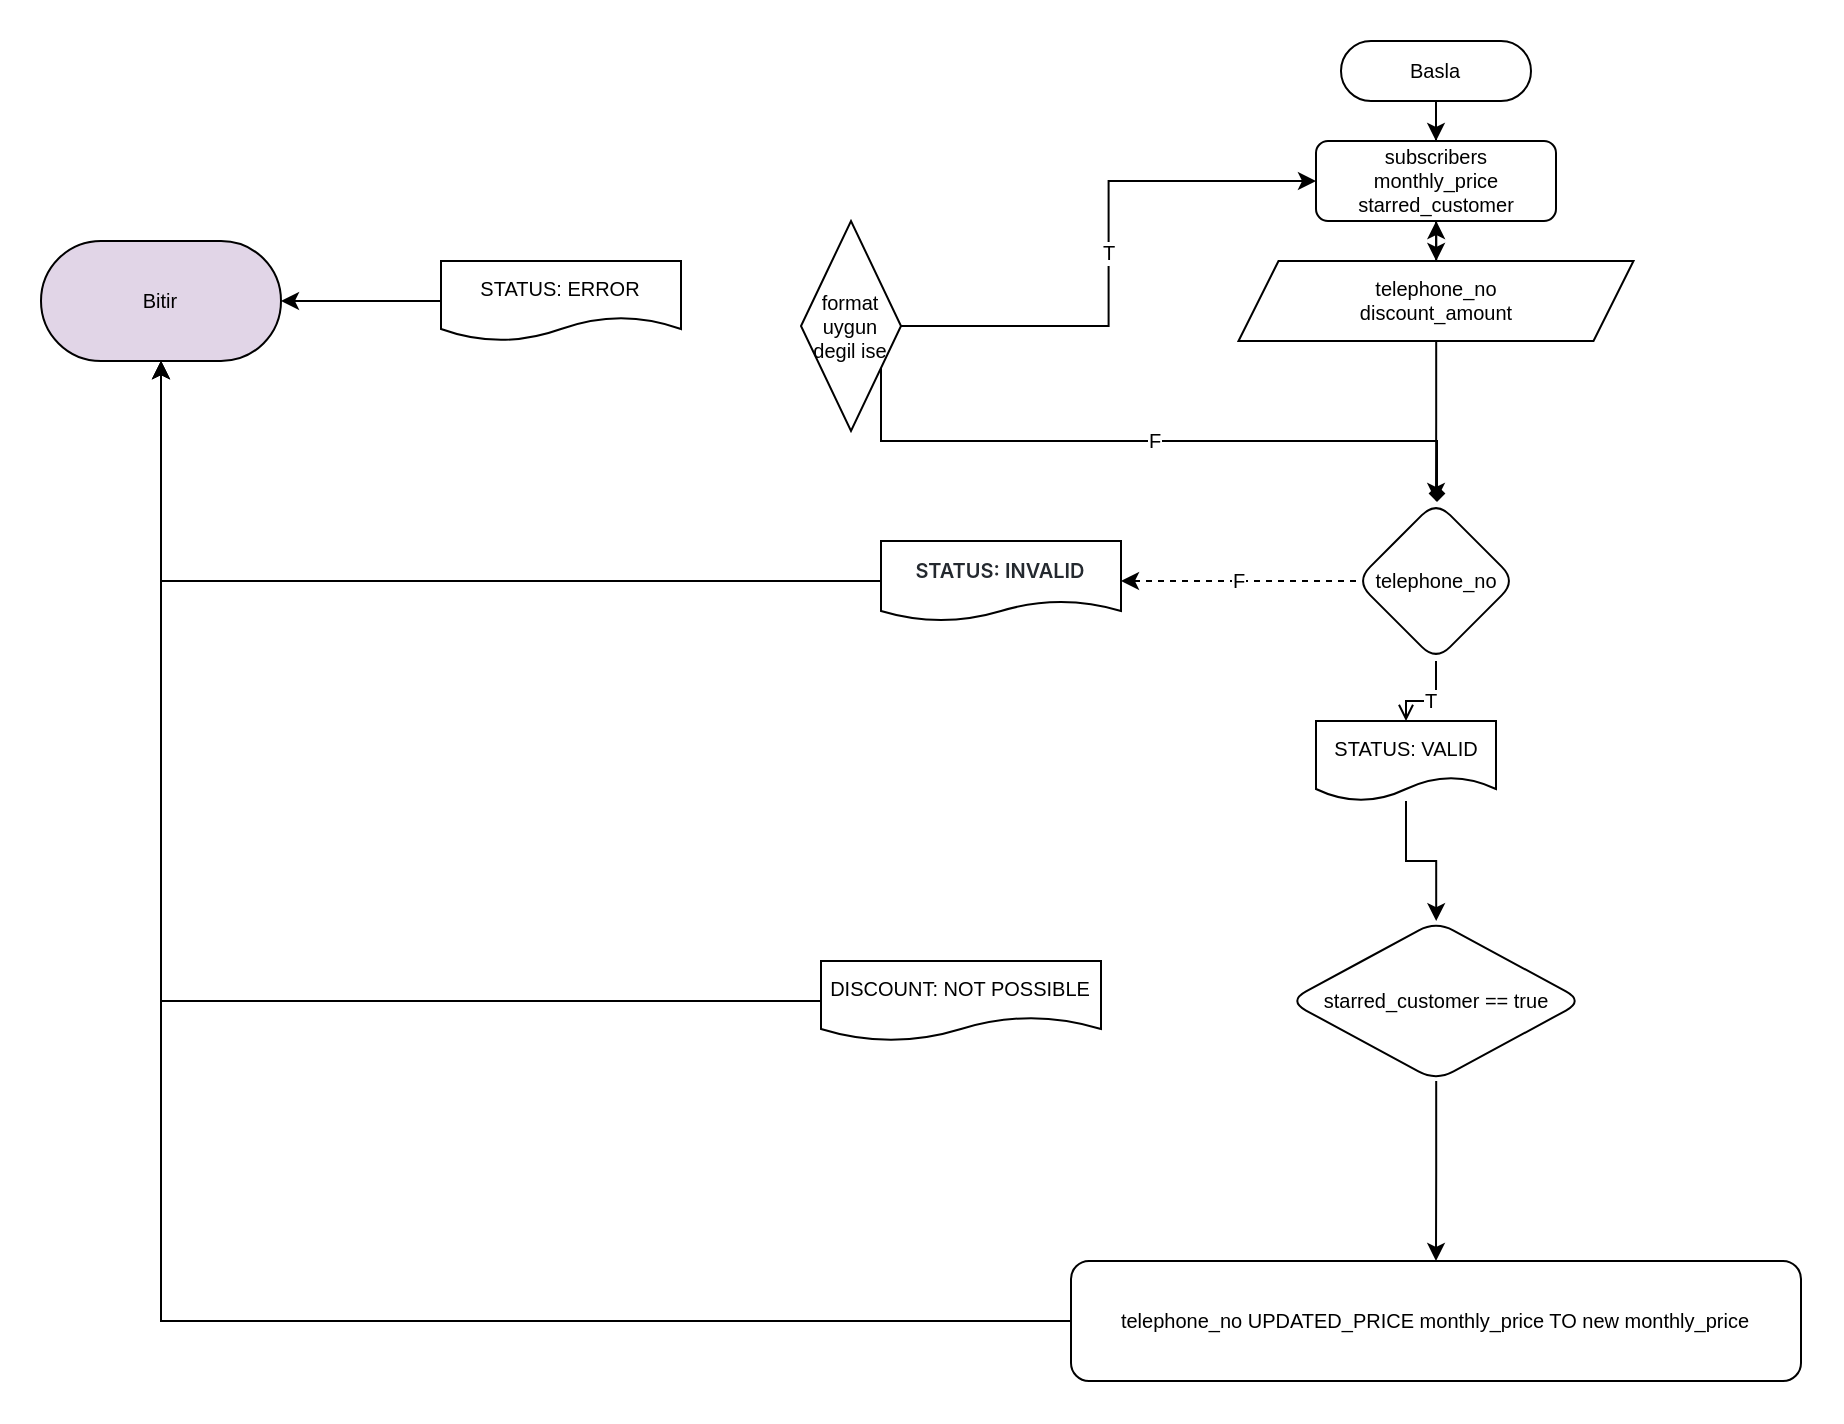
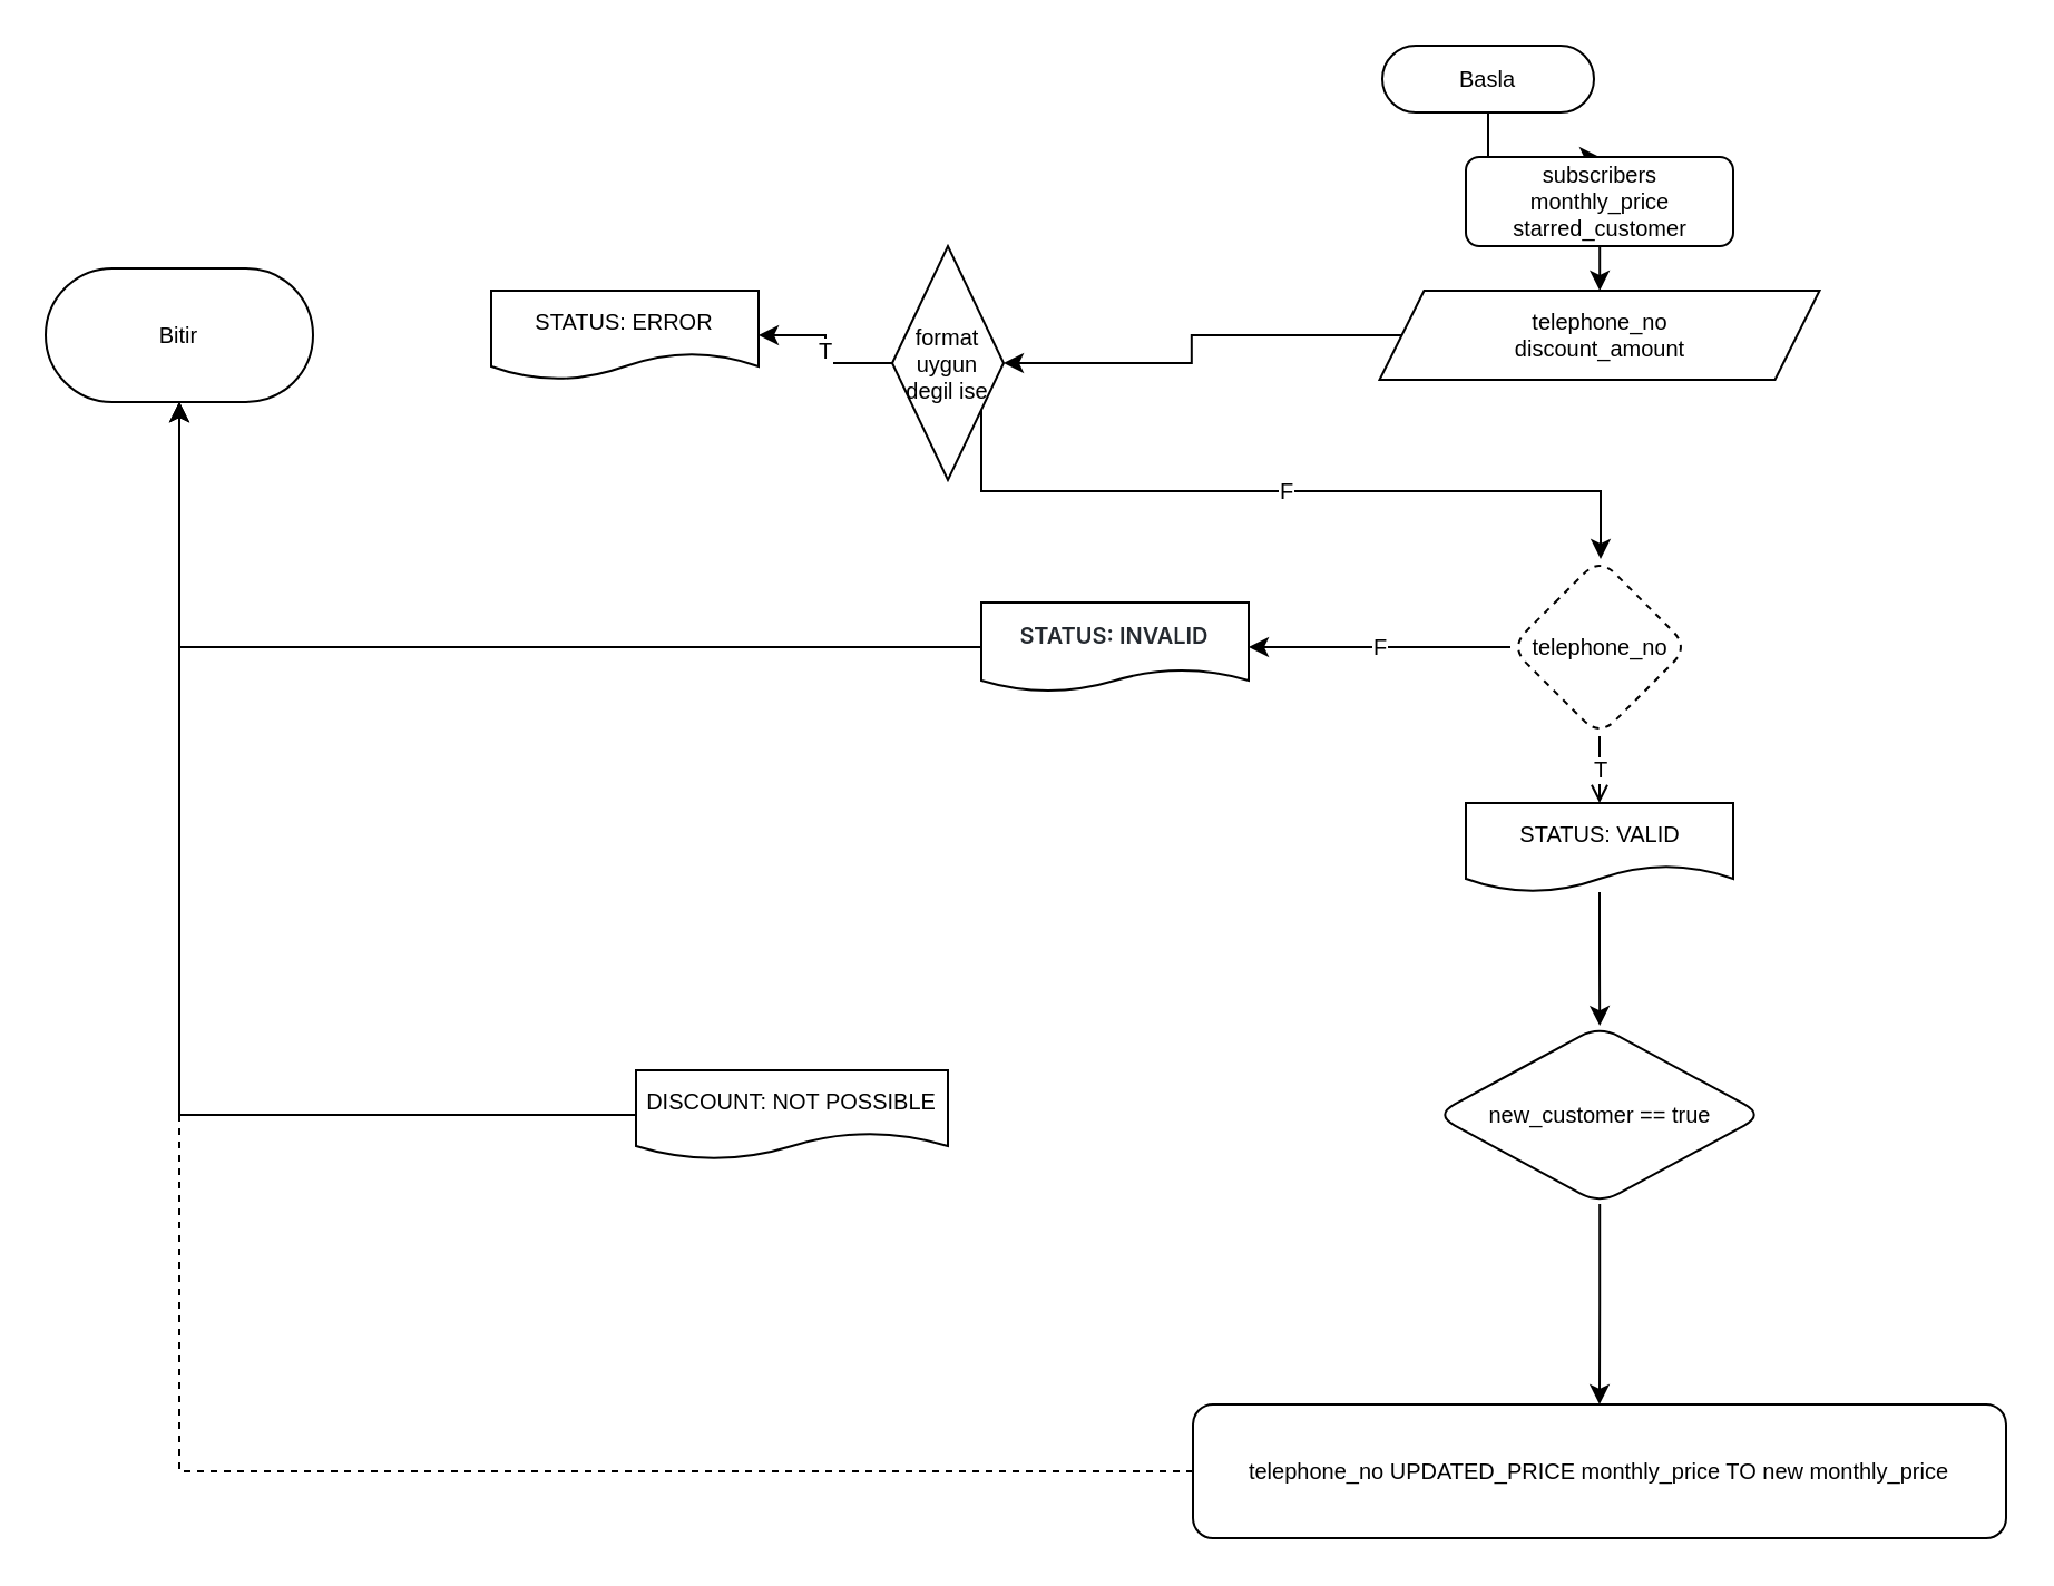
- <mxCell id="4" value="Basla" style="rounded=1;whiteSpace=wrap;html=1;fontSize=10;arcSize=50;" vertex="1" parent="1"><mxGeometry x="670" y="20" width="95" height="30" as="geometry" /></mxCell>
+ <mxCell id="4" value="Basla" style="rounded=1;whiteSpace=wrap;html=1;fontSize=10;arcSize=50;" vertex="1" parent="1"><mxGeometry x="620" y="20" width="95" height="30" as="geometry" /></mxCell>
- <mxCell id="16" value="T" style="edgeStyle=orthogonalEdgeStyle;rounded=0;sketch=0;orthogonalLoop=1;jettySize=auto;html=1;shadow=0;fontSize=10;" edge="1" parent="1" source="18" target="8"><mxGeometry relative="1" as="geometry" /></mxCell>
+ <mxCell id="16" value="T" style="edgeStyle=orthogonalEdgeStyle;rounded=0;sketch=0;orthogonalLoop=1;jettySize=auto;html=1;shadow=0;fontSize=10;" edge="1" parent="1" source="18" target="20"><mxGeometry relative="1" as="geometry" /></mxCell>
- <mxCell id="6" value="" style="edgeStyle=orthogonalEdgeStyle;rounded=0;sketch=0;orthogonalLoop=1;jettySize=auto;html=1;shadow=0;fontSize=10;" edge="1" parent="1" source="7" target="8"><mxGeometry relative="1" as="geometry" /></mxCell>
+ <mxCell id="6" value="" style="edgeStyle=orthogonalEdgeStyle;rounded=0;sketch=0;orthogonalLoop=1;jettySize=auto;html=1;shadow=0;fontSize=10;" edge="1" parent="1" source="7" target="18"><mxGeometry relative="1" as="geometry" /></mxCell>
- <mxCell id="21" value="Bitir" style="whiteSpace=wrap;html=1;fontSize=10;rounded=1;arcSize=50;fillColor=#e1d5e7;" vertex="1" parent="1"><mxGeometry x="20" y="120" width="120" height="60" as="geometry" /></mxCell>
+ <mxCell id="21" value="Bitir" style="whiteSpace=wrap;html=1;fontSize=10;rounded=1;arcSize=50;" vertex="1" parent="1"><mxGeometry x="20" y="120" width="120" height="60" as="geometry" /></mxCell>
- <mxCell id="19" value="" style="edgeStyle=orthogonalEdgeStyle;rounded=0;sketch=0;orthogonalLoop=1;jettySize=auto;html=1;shadow=0;fontSize=10;" edge="1" parent="1" source="20" target="21"><mxGeometry relative="1" as="geometry" /></mxCell>
- <mxCell id="5" value="" style="edgeStyle=orthogonalEdgeStyle;rounded=0;orthogonalLoop=1;jettySize=auto;html=1;fontSize=10;" edge="1" parent="1" source="7" target="11"><mxGeometry relative="1" as="geometry" /></mxCell>
- <mxCell id="17" value="F" style="edgeStyle=orthogonalEdgeStyle;rounded=0;sketch=0;orthogonalLoop=1;jettySize=auto;html=1;shadow=0;fontSize=10;endArrow=diamond;" edge="1" parent="1" source="18" target="11"><mxGeometry relative="1" as="geometry"><mxPoint x="720" y="220" as="targetPoint" /><Array as="points"><mxPoint x="440" y="220" /><mxPoint x="718" y="220" /></Array></mxGeometry></mxCell>
+ <mxCell id="17" value="F" style="edgeStyle=orthogonalEdgeStyle;rounded=0;sketch=0;orthogonalLoop=1;jettySize=auto;html=1;shadow=0;fontSize=10;" edge="1" parent="1" source="18" target="11"><mxGeometry relative="1" as="geometry"><mxPoint x="720" y="220" as="targetPoint" /><Array as="points"><mxPoint x="440" y="220" /><mxPoint x="718" y="220" /></Array></mxGeometry></mxCell>
- <mxCell id="9" value="F" style="edgeStyle=orthogonalEdgeStyle;rounded=0;sketch=0;orthogonalLoop=1;jettySize=auto;html=1;shadow=0;fontSize=10;dashed=1;" edge="1" parent="1" source="11" target="13"><mxGeometry relative="1" as="geometry" /></mxCell>
+ <mxCell id="9" value="F" style="edgeStyle=orthogonalEdgeStyle;rounded=0;sketch=0;orthogonalLoop=1;jettySize=auto;html=1;shadow=0;fontSize=10;" edge="1" parent="1" source="11" target="13"><mxGeometry relative="1" as="geometry" /></mxCell>
- <mxCell id="11" value="telephone_no" style="rhombus;whiteSpace=wrap;html=1;fontSize=10;rounded=1;" vertex="1" parent="1"><mxGeometry x="677.5" y="250" width="80" height="80" as="geometry" /></mxCell>
+ <mxCell id="11" value="telephone_no" style="rhombus;whiteSpace=wrap;html=1;fontSize=10;rounded=1;dashed=1;" vertex="1" parent="1"><mxGeometry x="677.5" y="250" width="80" height="80" as="geometry" /></mxCell>
- <mxCell id="15" value="STATUS: VALID" style="shape=document;whiteSpace=wrap;html=1;boundedLbl=1;fontSize=10;rounded=1;" vertex="1" parent="1"><mxGeometry x="657.5" y="360" width="90" height="40" as="geometry" /></mxCell>
+ <mxCell id="15" value="STATUS: VALID" style="shape=document;whiteSpace=wrap;html=1;boundedLbl=1;fontSize=10;rounded=1;" vertex="1" parent="1"><mxGeometry x="657.5" y="360" width="120" height="40" as="geometry" /></mxCell>
- <mxCell id="25" value="DISCOUNT: NOT POSSIBLE" style="shape=document;whiteSpace=wrap;html=1;boundedLbl=1;fontSize=10;rounded=1;" vertex="1" parent="1"><mxGeometry x="410" y="480" width="140" height="40" as="geometry" /></mxCell>
+ <mxCell id="25" value="DISCOUNT: NOT POSSIBLE" style="shape=document;whiteSpace=wrap;html=1;boundedLbl=1;fontSize=10;rounded=1;" vertex="1" parent="1"><mxGeometry x="285" y="480" width="140" height="40" as="geometry" /></mxCell>
- <mxCell id="23" value="starred_customer == true" style="rhombus;whiteSpace=wrap;html=1;fontSize=10;rounded=1;" vertex="1" parent="1"><mxGeometry x="643.75" y="460" width="147.5" height="80" as="geometry" /></mxCell>
+ <mxCell id="23" value="new_customer == true" style="rhombus;whiteSpace=wrap;html=1;fontSize=10;rounded=1;" vertex="1" parent="1"><mxGeometry x="643.75" y="460" width="147.5" height="80" as="geometry" /></mxCell>
- <mxCell id="26" style="edgeStyle=orthogonalEdgeStyle;rounded=0;sketch=0;orthogonalLoop=1;jettySize=auto;html=1;shadow=0;fontSize=10;" edge="1" parent="1" source="27" target="21"><mxGeometry relative="1" as="geometry" /></mxCell>
+ <mxCell id="26" style="edgeStyle=orthogonalEdgeStyle;rounded=0;sketch=0;orthogonalLoop=1;jettySize=auto;html=1;shadow=0;fontSize=10;dashed=1;" edge="1" parent="1" source="27" target="21"><mxGeometry relative="1" as="geometry" /></mxCell>
